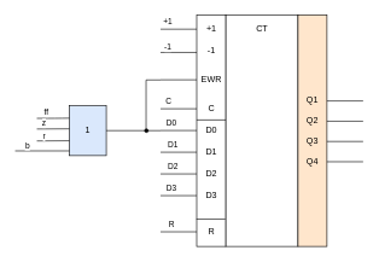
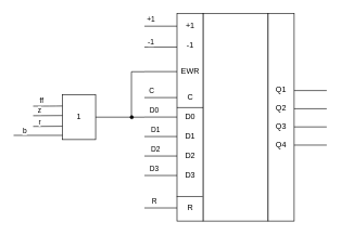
- <mxCell id="9" value="CT" style="text;html=1;align=center;verticalAlign=middle;resizable=0;points=[];autosize=1;strokeColor=none;" vertex="1" parent="1"><mxGeometry x="346" y="30" width="30" height="20" as="geometry" /></mxCell>
- <mxCell id="38" value="1" style="rounded=0;whiteSpace=wrap;html=1;fillColor=#dae8fc;" vertex="1" parent="1"><mxGeometry x="95" y="145.5" width="51" height="69" as="geometry" /></mxCell>
+ <mxCell id="38" value="1" style="rounded=0;whiteSpace=wrap;html=1;" vertex="1" parent="1"><mxGeometry x="95" y="145.5" width="51" height="69" as="geometry" /></mxCell>
- <mxCell id="4" value="Q1&lt;br&gt;&lt;br&gt;Q2&lt;br&gt;&lt;br&gt;Q3&lt;br&gt;&lt;br&gt;Q4" style="rounded=0;whiteSpace=wrap;html=1;fillColor=#ffe6cc;" vertex="1" parent="1"><mxGeometry x="411" y="20" width="40" height="320" as="geometry" /></mxCell>
+ <mxCell id="4" value="Q1&lt;br&gt;&lt;br&gt;Q2&lt;br&gt;&lt;br&gt;Q3&lt;br&gt;&lt;br&gt;Q4" style="rounded=0;whiteSpace=wrap;html=1;" vertex="1" parent="1"><mxGeometry x="411" y="20" width="40" height="320" as="geometry" /></mxCell>
